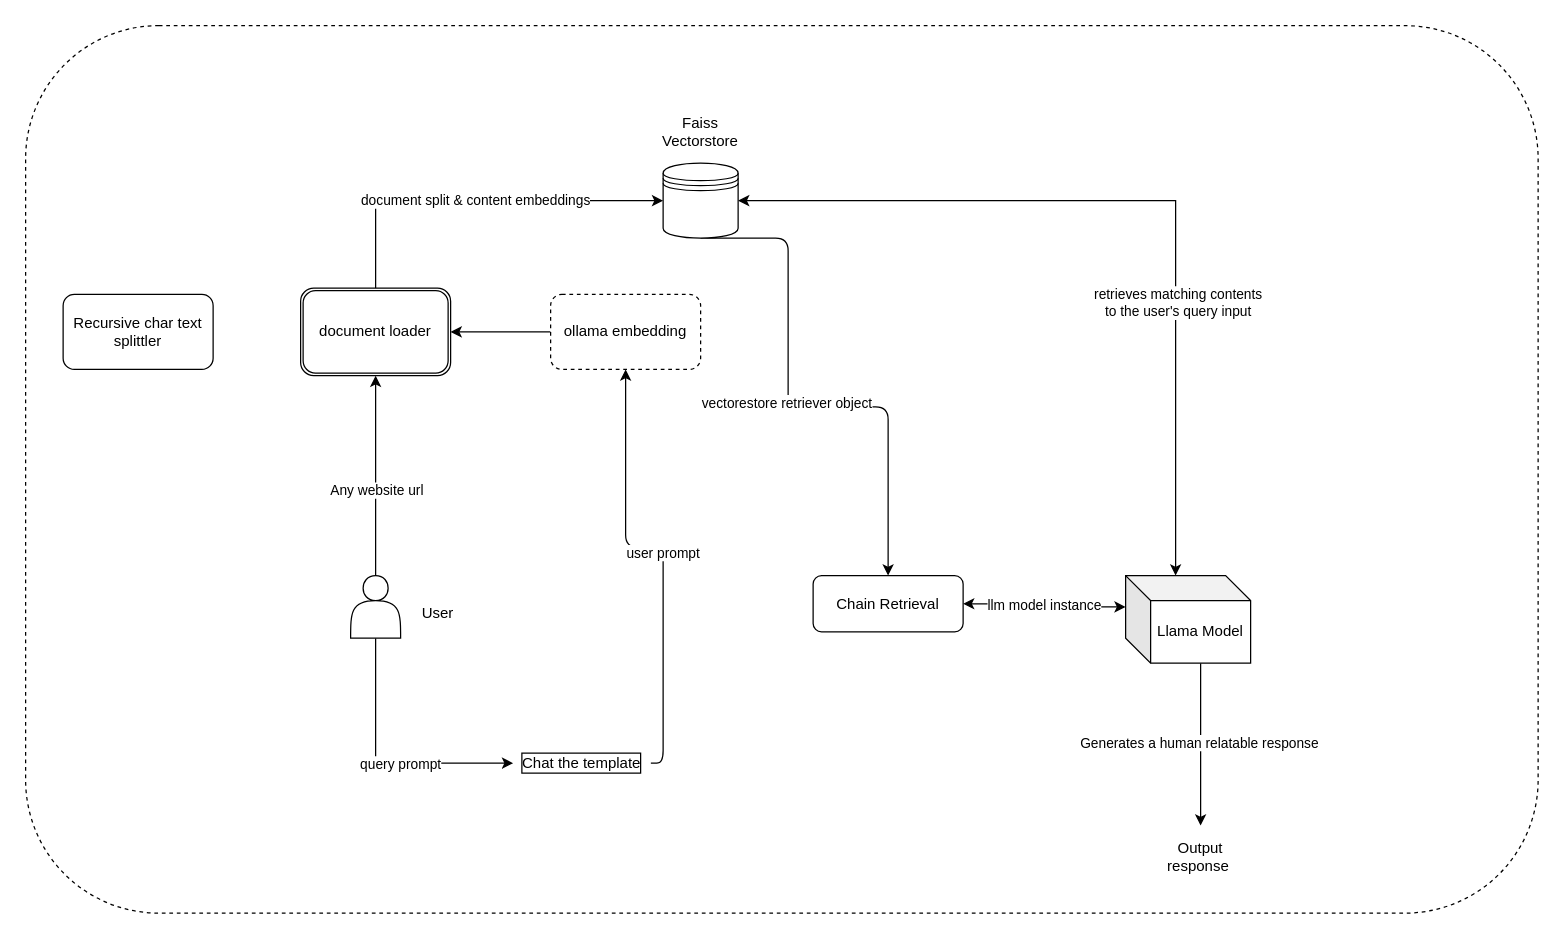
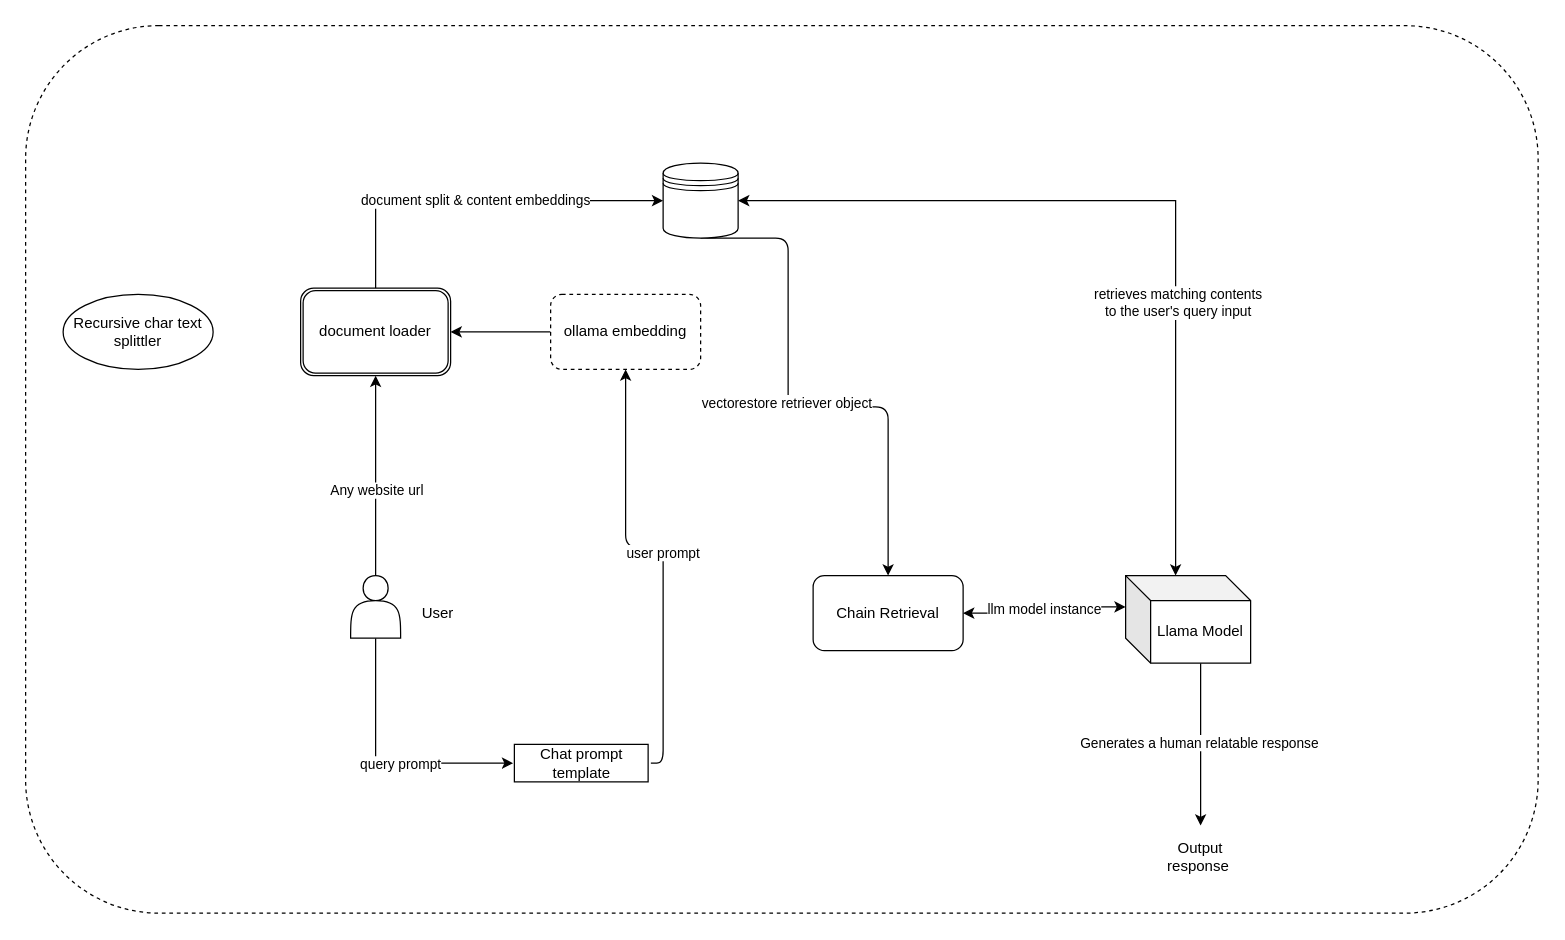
- <mxCell id="10" value="Faiss Vectorstore" style="text;html=1;align=center;verticalAlign=middle;whiteSpace=wrap;rounded=0;" parent="1" vertex="1"><mxGeometry x="530" y="90" width="60" height="30" as="geometry" /></mxCell>
- <mxCell id="22" value="Recursive char text splittler" style="rounded=1;whiteSpace=wrap;html=1;" parent="1" vertex="1"><mxGeometry x="50" y="235" width="120" height="60" as="geometry" /></mxCell>
+ <mxCell id="22" value="Recursive char text splittler" style="ellipse;whiteSpace=wrap;html=1;" parent="1" vertex="1"><mxGeometry x="50" y="235" width="120" height="60" as="geometry" /></mxCell>
- <mxCell id="25" value="Chain Retrieval" style="rounded=1;whiteSpace=wrap;html=1;" parent="1" vertex="1"><mxGeometry x="650" y="460" width="120" height="45" as="geometry" /></mxCell>
+ <mxCell id="25" value="Chain Retrieval" style="rounded=1;whiteSpace=wrap;html=1;" parent="1" vertex="1"><mxGeometry x="650" y="460" width="120" height="60" as="geometry" /></mxCell>
- <mxCell id="18" value="Chat the template" style="text;html=1;align=center;verticalAlign=middle;whiteSpace=wrap;rounded=0;fillColor=default;labelBorderColor=default;" parent="1" vertex="1"><mxGeometry x="410" y="580" width="110" height="60" as="geometry" /></mxCell>
+ <mxCell id="18" value="Chat prompt template" style="text;html=1;align=center;verticalAlign=middle;whiteSpace=wrap;rounded=0;fillColor=default;labelBorderColor=default;" parent="1" vertex="1"><mxGeometry x="410" y="580" width="110" height="60" as="geometry" /></mxCell>
